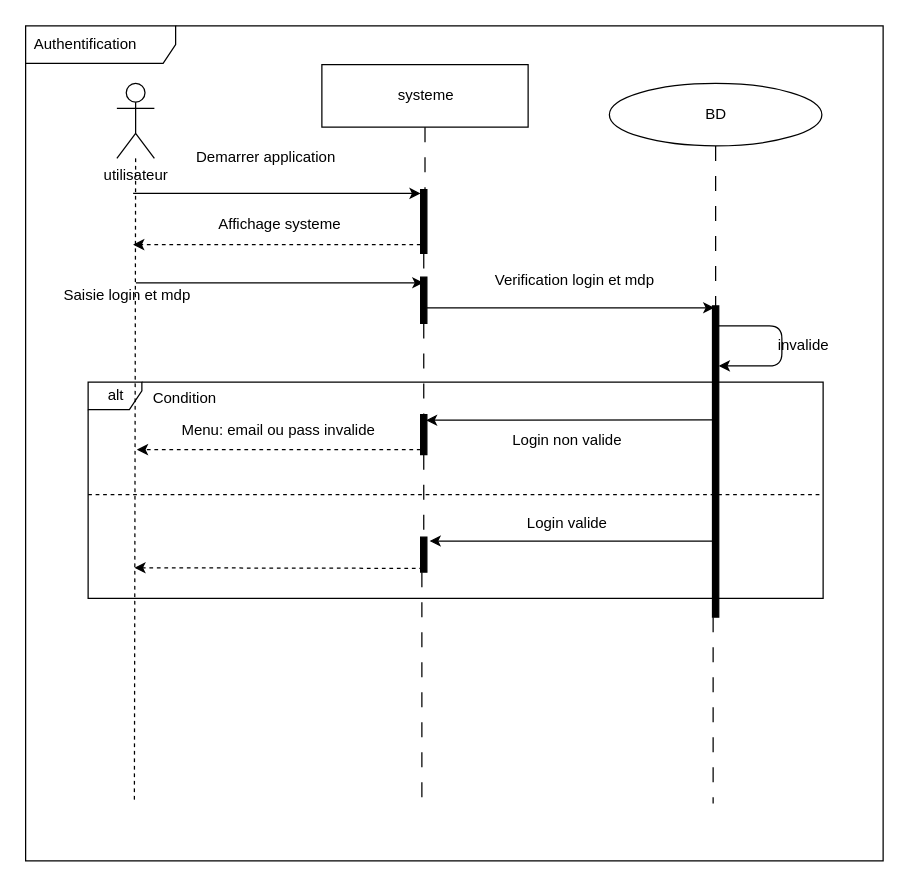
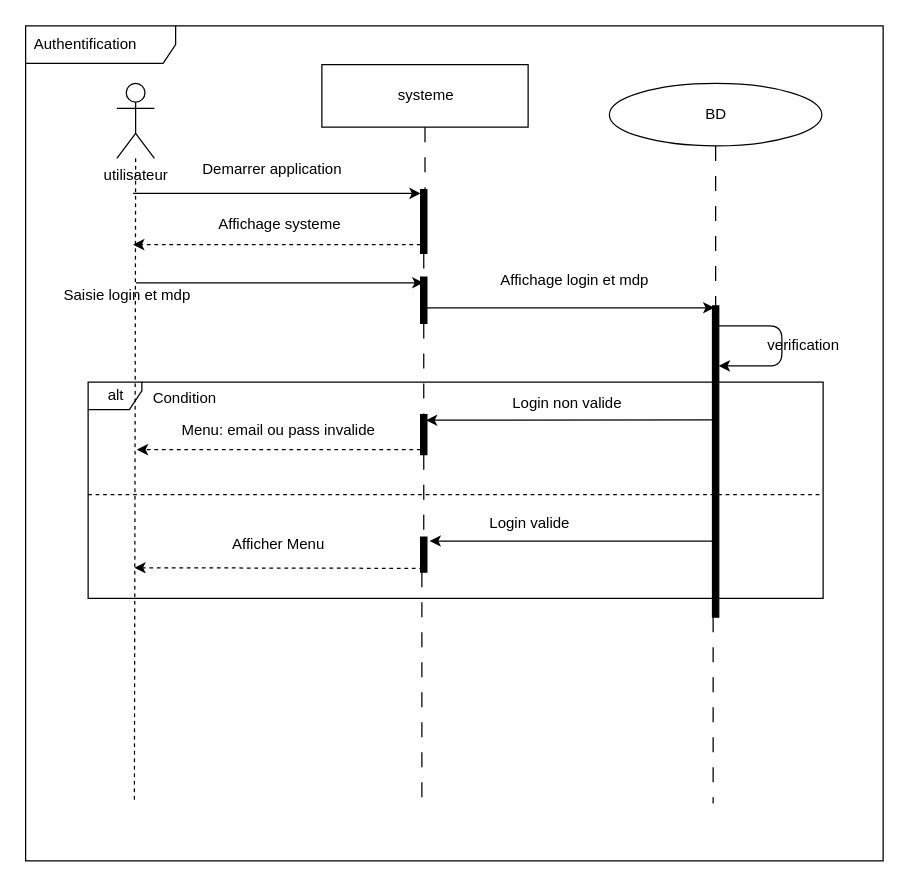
- <mxCell id="17" value="Demarrer application" style="text;html=1;align=center;verticalAlign=middle;resizable=0;points=[];autosize=1;strokeColor=none;fillColor=none;" parent="1" vertex="1"><mxGeometry x="147.25" y="112" width="129" height="26" as="geometry" /></mxCell>
+ <mxCell id="17" value="Demarrer application" style="text;html=1;align=center;verticalAlign=middle;resizable=0;points=[];autosize=1;strokeColor=none;fillColor=none;" parent="1" vertex="1"><mxGeometry x="152.25" y="122" width="129" height="26" as="geometry" /></mxCell>
- <mxCell id="25" value="Verification login et mdp" style="text;html=1;align=center;verticalAlign=middle;resizable=0;points=[];autosize=1;strokeColor=none;fillColor=none;" parent="1" vertex="1"><mxGeometry x="386.25" y="210.5" width="145" height="26" as="geometry" /></mxCell>
+ <mxCell id="25" value="Affichage login et mdp" style="text;html=1;align=center;verticalAlign=middle;resizable=0;points=[];autosize=1;strokeColor=none;fillColor=none;" parent="1" vertex="1"><mxGeometry x="386.25" y="210.5" width="145" height="26" as="geometry" /></mxCell>
- <mxCell id="31" value="invalide" style="text;html=1;align=center;verticalAlign=middle;resizable=0;points=[];autosize=1;strokeColor=none;fillColor=none;" parent="1" vertex="1"><mxGeometry x="604" y="263" width="75" height="26" as="geometry" /></mxCell>
+ <mxCell id="31" value="verification" style="text;html=1;align=center;verticalAlign=middle;resizable=0;points=[];autosize=1;strokeColor=none;fillColor=none;" parent="1" vertex="1"><mxGeometry x="604" y="263" width="75" height="26" as="geometry" /></mxCell>
- <mxCell id="5" value="Login non valide" style="text;html=1;align=center;verticalAlign=middle;resizable=0;points=[];autosize=1;strokeColor=none;fillColor=none;" parent="3" vertex="1"><mxGeometry x="330.003" y="34.441" width="105" height="26" as="geometry" /></mxCell>
+ <mxCell id="5" value="Login non valide" style="text;html=1;align=center;verticalAlign=middle;resizable=0;points=[];autosize=1;strokeColor=none;fillColor=none;" parent="3" vertex="1"><mxGeometry x="330.003" y="4.441" width="105" height="26" as="geometry" /></mxCell>
- <mxCell id="6" value="Login valide" style="text;html=1;align=center;verticalAlign=middle;resizable=0;points=[];autosize=1;strokeColor=none;fillColor=none;" parent="3" vertex="1"><mxGeometry x="341.5" y="100.0" width="82" height="26" as="geometry" /></mxCell>
+ <mxCell id="6" value="Login valide" style="text;html=1;align=center;verticalAlign=middle;resizable=0;points=[];autosize=1;strokeColor=none;fillColor=none;" parent="3" vertex="1"><mxGeometry x="311.5" y="100.0" width="82" height="26" as="geometry" /></mxCell>
+ <mxCell id="8" value="Afficher Menu" style="text;html=1;align=center;verticalAlign=middle;resizable=0;points=[];autosize=1;strokeColor=none;fillColor=none;" parent="3" vertex="1"><mxGeometry x="105.501" y="116.997" width="92" height="26" as="geometry" /></mxCell>
